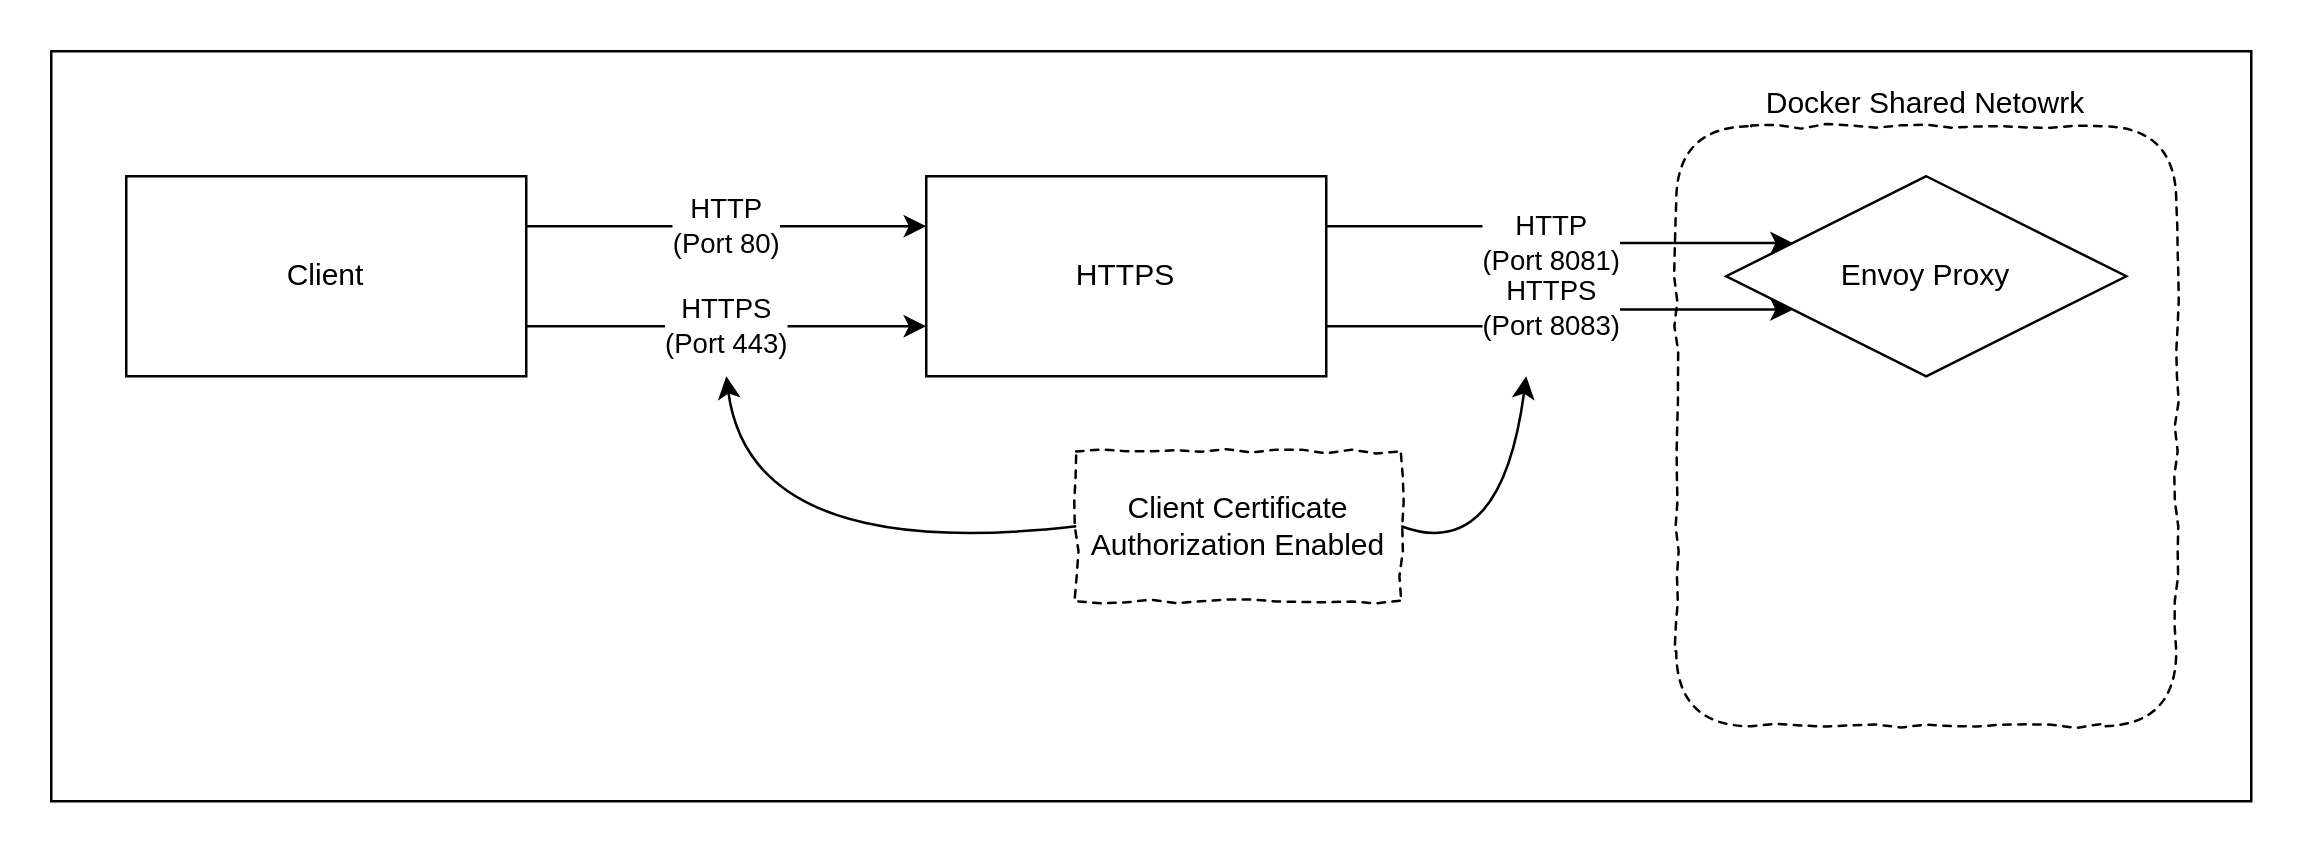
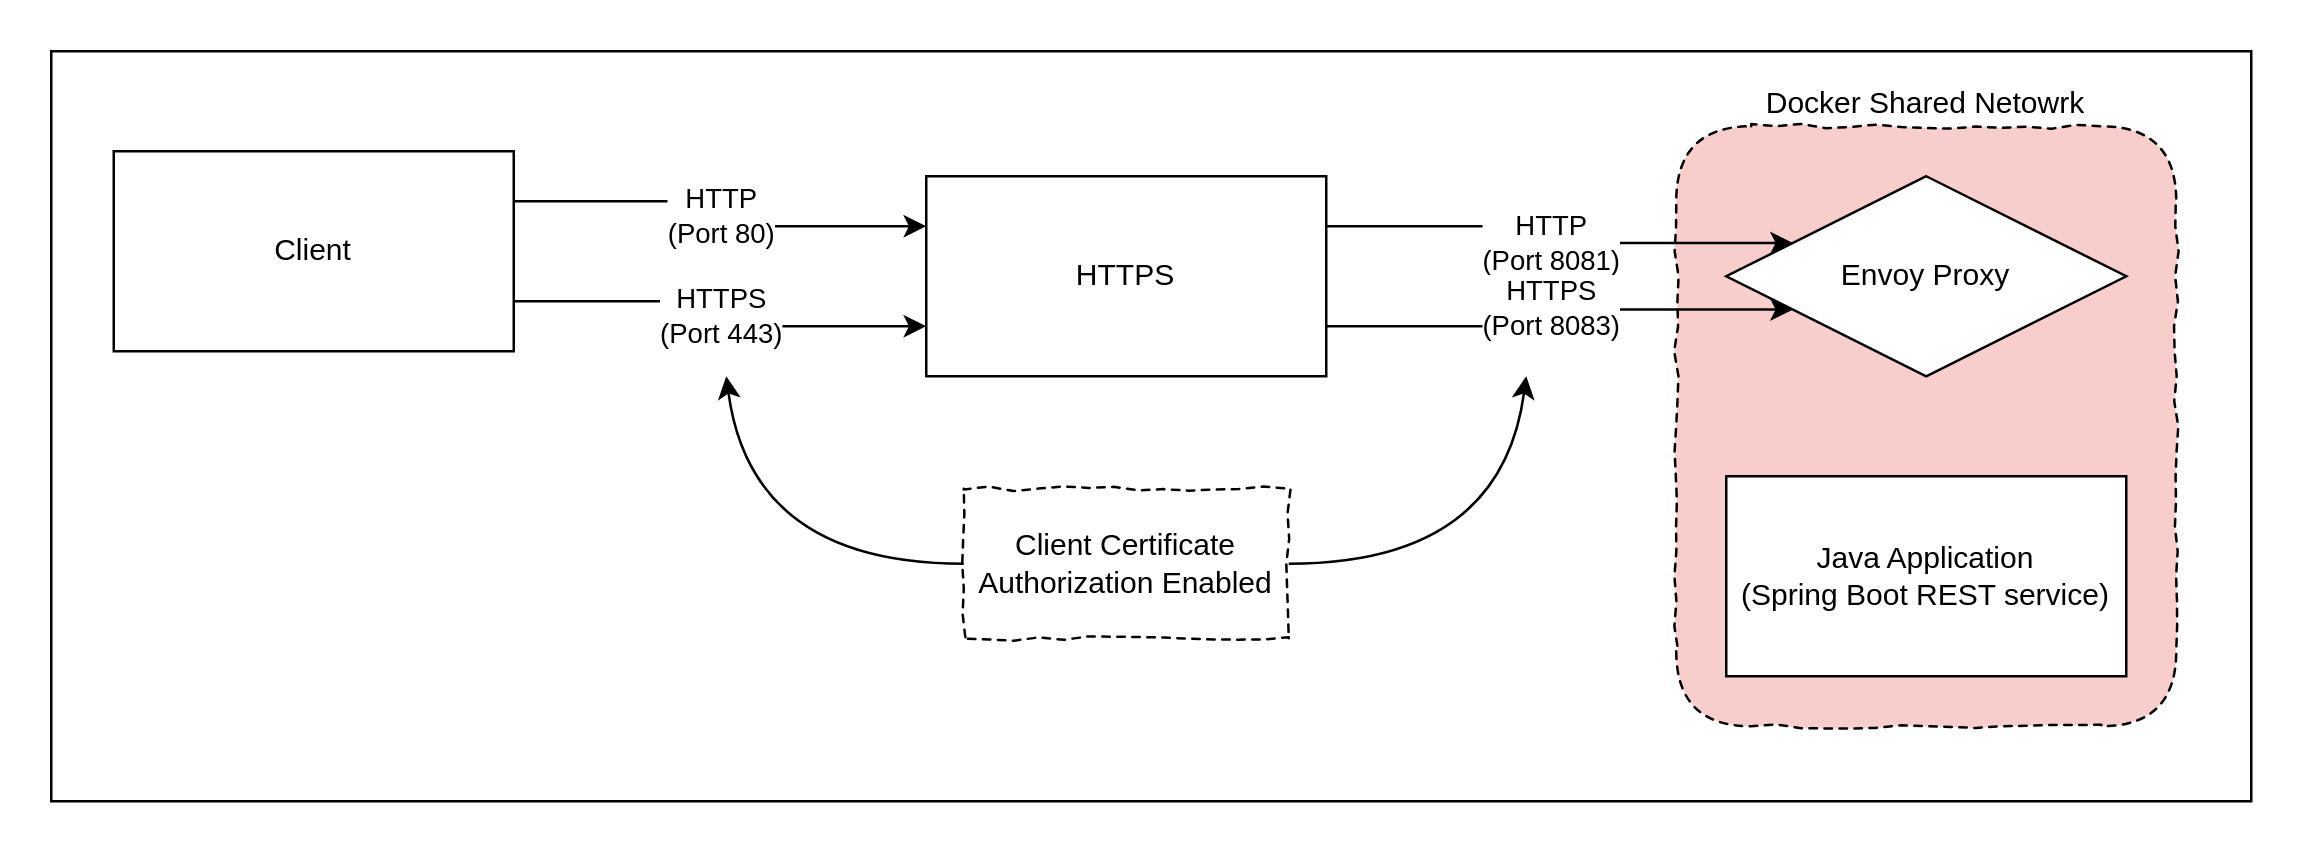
- <mxCell id="11" value="Client" style="rounded=0;whiteSpace=wrap;html=1;" vertex="1" parent="1"><mxGeometry x="50" y="70" width="160" height="80" as="geometry" /></mxCell>
+ <mxCell id="11" value="Client" style="rounded=0;whiteSpace=wrap;html=1;" vertex="1" parent="1"><mxGeometry x="45" y="60" width="160" height="80" as="geometry" /></mxCell>
- <mxCell id="3" value="Docker Shared Netowrk" style="rounded=1;whiteSpace=wrap;html=1;rotation=0;labelPosition=center;verticalLabelPosition=top;align=center;verticalAlign=bottom;dashed=1;comic=1;" vertex="1" parent="1"><mxGeometry x="670" y="50" width="200" height="240" as="geometry" /></mxCell>
+ <mxCell id="3" value="Docker Shared Netowrk" style="rounded=1;whiteSpace=wrap;html=1;rotation=0;labelPosition=center;verticalLabelPosition=top;align=center;verticalAlign=bottom;dashed=1;comic=1;fillColor=#f8cecc;" vertex="1" parent="1"><mxGeometry x="670" y="50" width="200" height="240" as="geometry" /></mxCell>
- <mxCell id="13" value="Client Certificate Authorization Enabled" style="text;html=1;strokeColor=#000000;fillColor=none;align=center;verticalAlign=middle;whiteSpace=wrap;rounded=0;dashed=1;comic=1;perimeterSpacing=0;spacing=2;" vertex="1" parent="1"><mxGeometry x="430" y="180" width="130" height="60" as="geometry" /></mxCell>
+ <mxCell id="13" value="Client Certificate Authorization Enabled" style="text;html=1;strokeColor=#000000;fillColor=none;align=center;verticalAlign=middle;whiteSpace=wrap;rounded=0;dashed=1;comic=1;perimeterSpacing=0;spacing=2;" vertex="1" parent="1"><mxGeometry x="385" y="195" width="130" height="60" as="geometry" /></mxCell>
+ <mxCell id="4" value="Java Application&lt;br&gt;(Spring Boot REST service)" style="rounded=0;whiteSpace=wrap;html=1;" vertex="1" parent="1"><mxGeometry x="690" y="190" width="160" height="80" as="geometry" /></mxCell>
